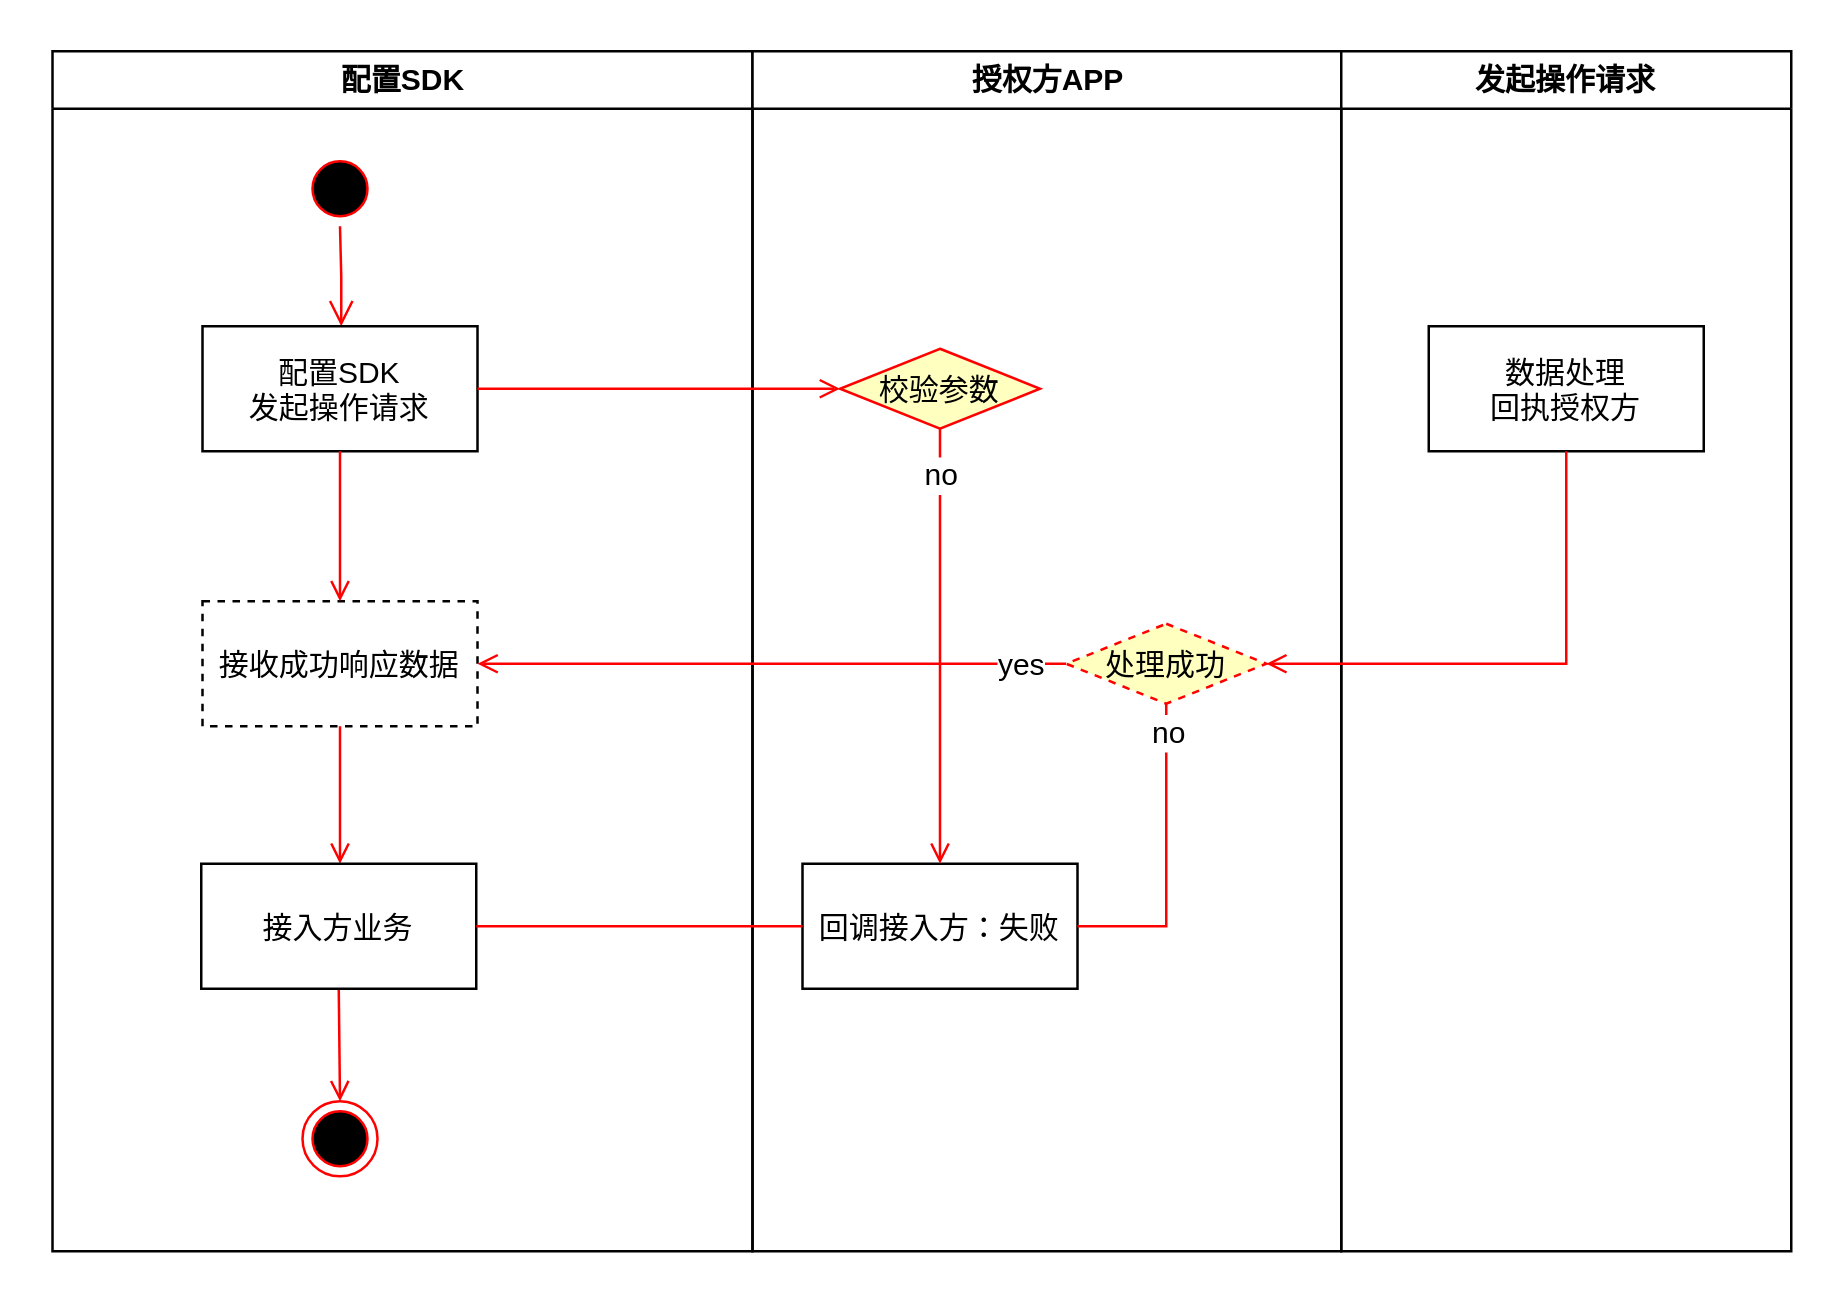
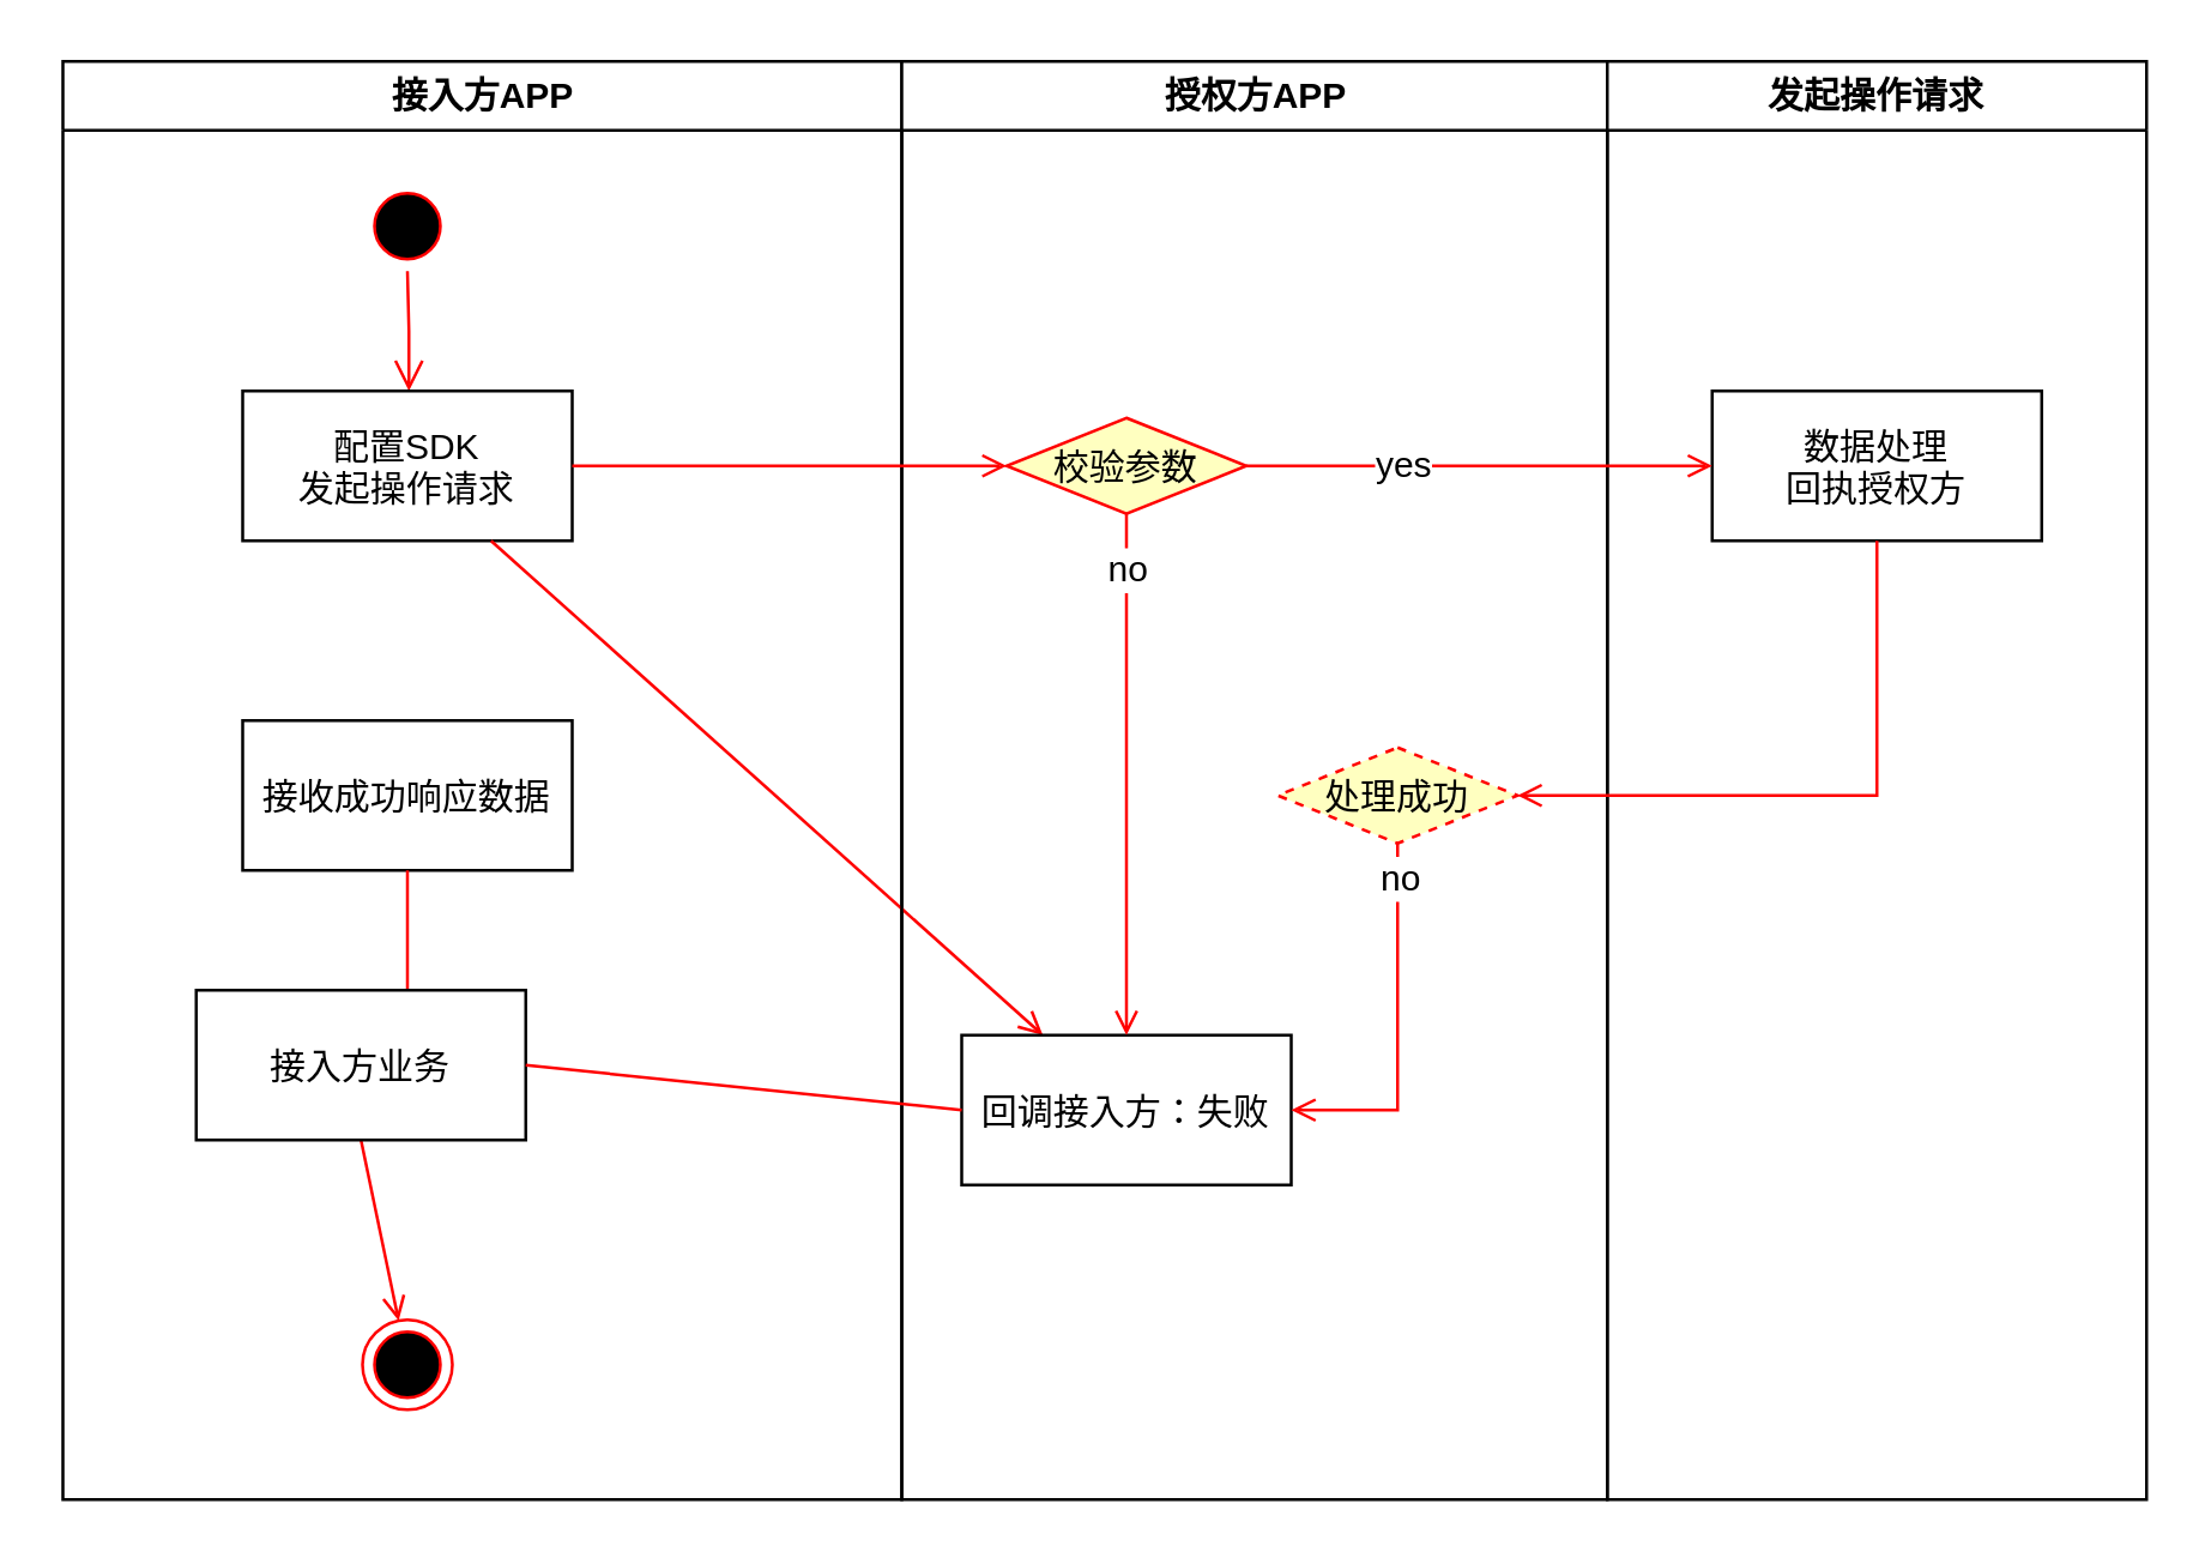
- <mxCell id="2" value="配置SDK" style="swimlane;whiteSpace=wrap" parent="1" vertex="1"><mxGeometry x="20.5" y="20" width="280" height="480" as="geometry" /></mxCell>
+ <mxCell id="2" value="接入方APP" style="swimlane;whiteSpace=wrap" parent="1" vertex="1"><mxGeometry x="20.5" y="20" width="280" height="480" as="geometry" /></mxCell>
+ <mxCell id="21" value="" style="edgeStyle=none;strokeColor=#FF0000;endArrow=open;endFill=1;rounded=0;entryX=0;entryY=0.5;entryDx=0;entryDy=0;exitX=1;exitY=0.5;exitDx=0;exitDy=0;" parent="1" target="16" edge="1" source="12"><mxGeometry width="100" height="100" relative="1" as="geometry"><mxPoint x="456" y="449.5" as="sourcePoint" /><mxPoint x="576" y="449.5" as="targetPoint" /></mxGeometry></mxCell>
+ <mxCell id="22" value="yes" style="text;html=1;align=center;verticalAlign=middle;resizable=0;points=[];labelBackgroundColor=#ffffff;" vertex="1" connectable="0" parent="21"><mxGeometry x="-0.346" y="1" relative="1" as="geometry"><mxPoint x="1" as="offset" /></mxGeometry></mxCell>
- <mxCell id="7" value="" style="endArrow=open;strokeColor=#FF0000;endFill=1;rounded=0" parent="2" source="5" target="6" edge="1"><mxGeometry relative="1" as="geometry" /></mxCell>
+ <mxCell id="7" value="" style="endArrow=open;strokeColor=#FF0000;endFill=1;rounded=0;" parent="2" source="5" target="11" edge="1"><mxGeometry relative="1" as="geometry" /></mxCell>
- <mxCell id="6" value="接收成功响应数据" style="dashed=1;" parent="2" vertex="1"><mxGeometry x="60" y="220" width="110" height="50" as="geometry" /></mxCell>
+ <mxCell id="6" value="接收成功响应数据" style="" parent="2" vertex="1"><mxGeometry x="60" y="220" width="110" height="50" as="geometry" /></mxCell>
- <mxCell id="23" value="" style="edgeStyle=none;strokeColor=#FF0000;endArrow=open;endFill=1;rounded=0;exitX=0;exitY=0.5;exitDx=0;exitDy=0;entryX=1;entryY=0.5;entryDx=0;entryDy=0;" edge="1" parent="1" source="26" target="6"><mxGeometry width="100" height="100" relative="1" as="geometry"><mxPoint x="406" y="265" as="sourcePoint" /><mxPoint x="446" y="210" as="targetPoint" /></mxGeometry></mxCell>
- <mxCell id="24" value="yes" style="text;html=1;align=center;verticalAlign=middle;resizable=0;points=[];labelBackgroundColor=#ffffff;" vertex="1" connectable="0" parent="23"><mxGeometry x="-0.839" relative="1" as="geometry"><mxPoint as="offset" /></mxGeometry></mxCell>
- <mxCell id="19" value="接入方业务" style="" vertex="1" parent="1"><mxGeometry x="80" y="345" width="110" height="50" as="geometry" /></mxCell>
+ <mxCell id="19" value="接入方业务" style="" vertex="1" parent="1"><mxGeometry x="65" y="330" width="110" height="50" as="geometry" /></mxCell>
- <mxCell id="27" value="" style="edgeStyle=none;strokeColor=#FF0000;endArrow=none;endFill=1;rounded=0;exitX=0.5;exitY=1;exitDx=0;exitDy=0;entryX=1;entryY=0.5;entryDx=0;entryDy=0;" edge="1" parent="1" source="26" target="11"><mxGeometry width="100" height="100" relative="1" as="geometry"><mxPoint x="436" y="275" as="sourcePoint" /><mxPoint x="466" y="400" as="targetPoint" /><Array as="points"><mxPoint x="466" y="370" /></Array></mxGeometry></mxCell>
+ <mxCell id="27" value="" style="edgeStyle=none;strokeColor=#FF0000;endArrow=open;endFill=1;rounded=0;exitX=0.5;exitY=1;exitDx=0;exitDy=0;entryX=1;entryY=0.5;entryDx=0;entryDy=0;" edge="1" parent="1" source="26" target="11"><mxGeometry width="100" height="100" relative="1" as="geometry"><mxPoint x="436" y="275" as="sourcePoint" /><mxPoint x="466" y="400" as="targetPoint" /><Array as="points"><mxPoint x="466" y="370" /></Array></mxGeometry></mxCell>
